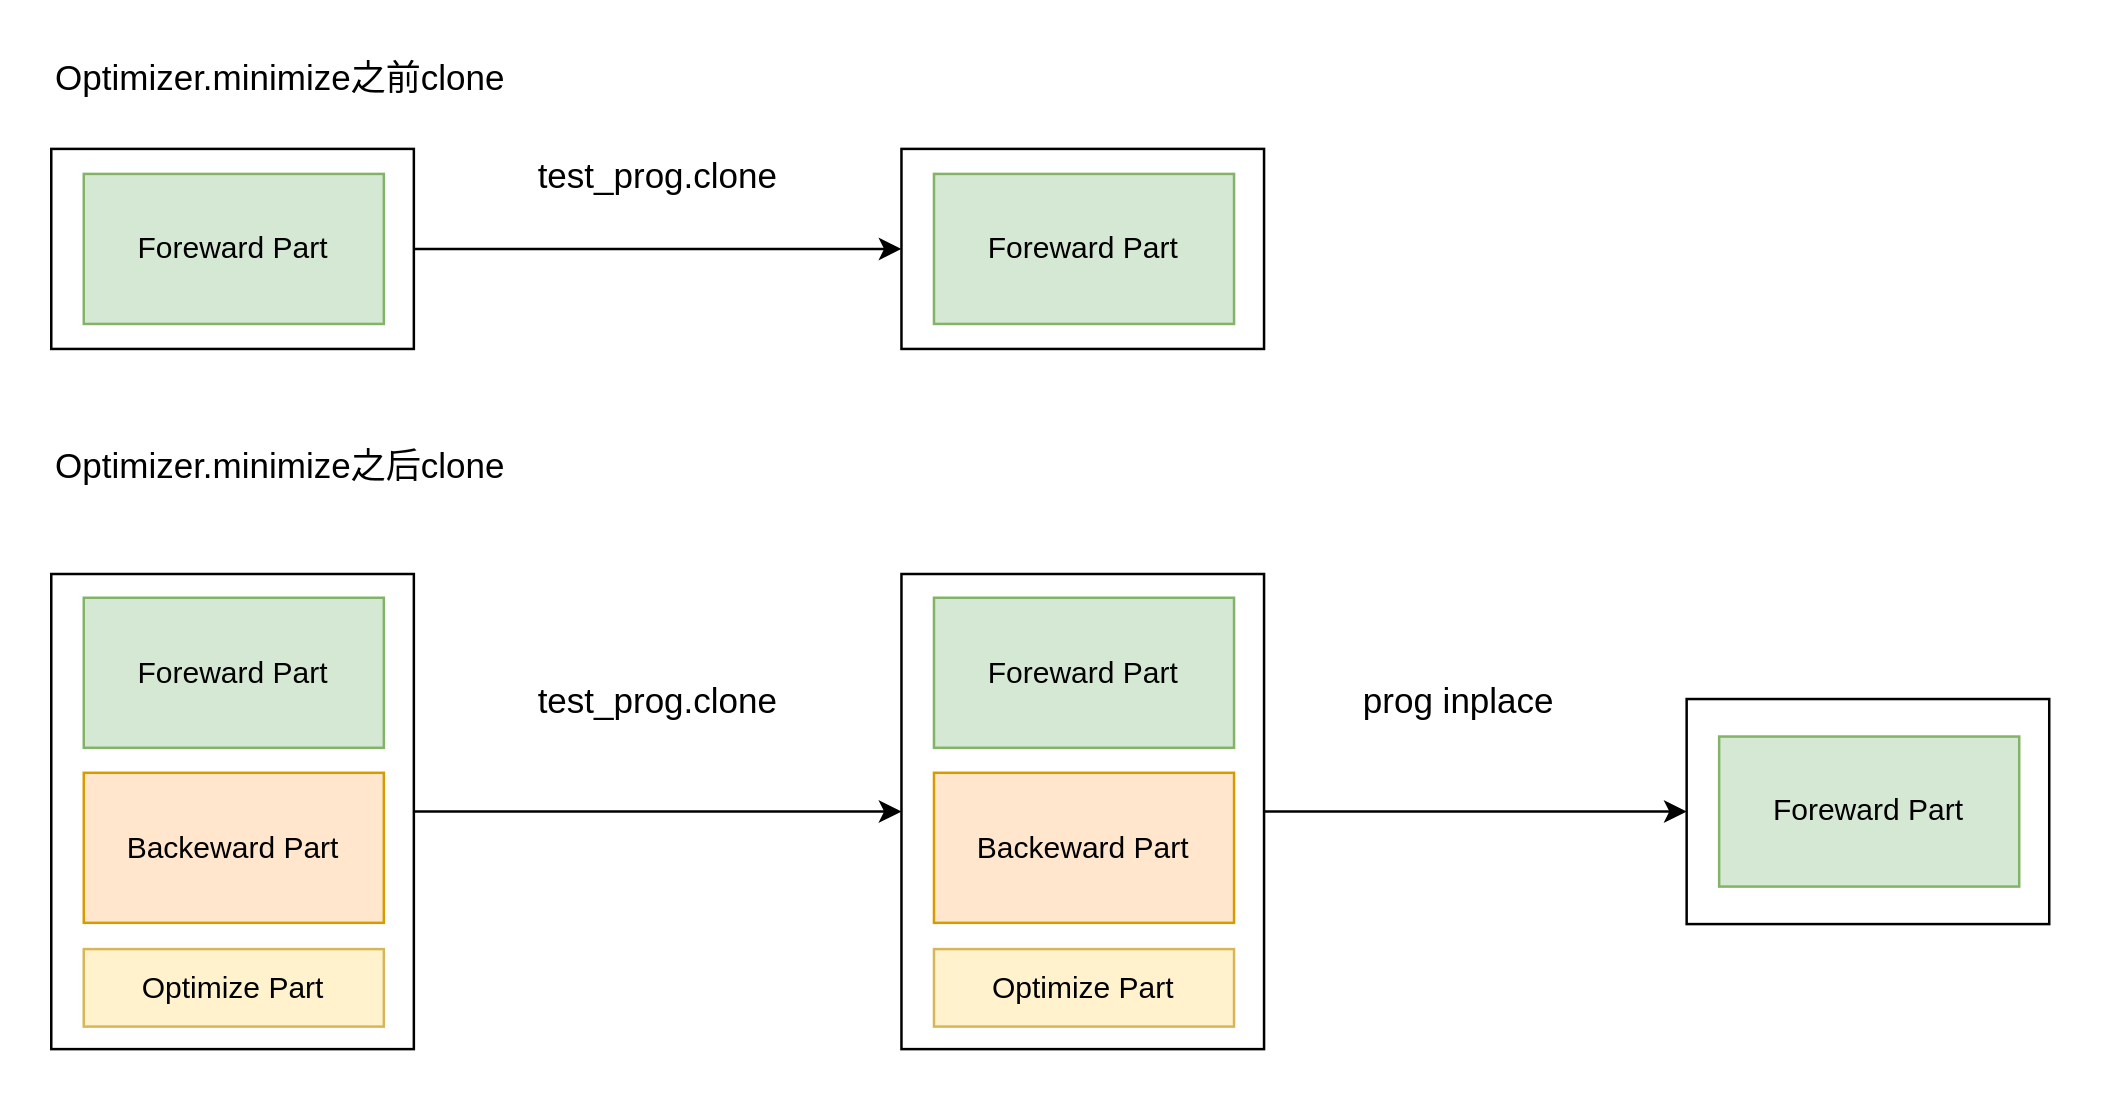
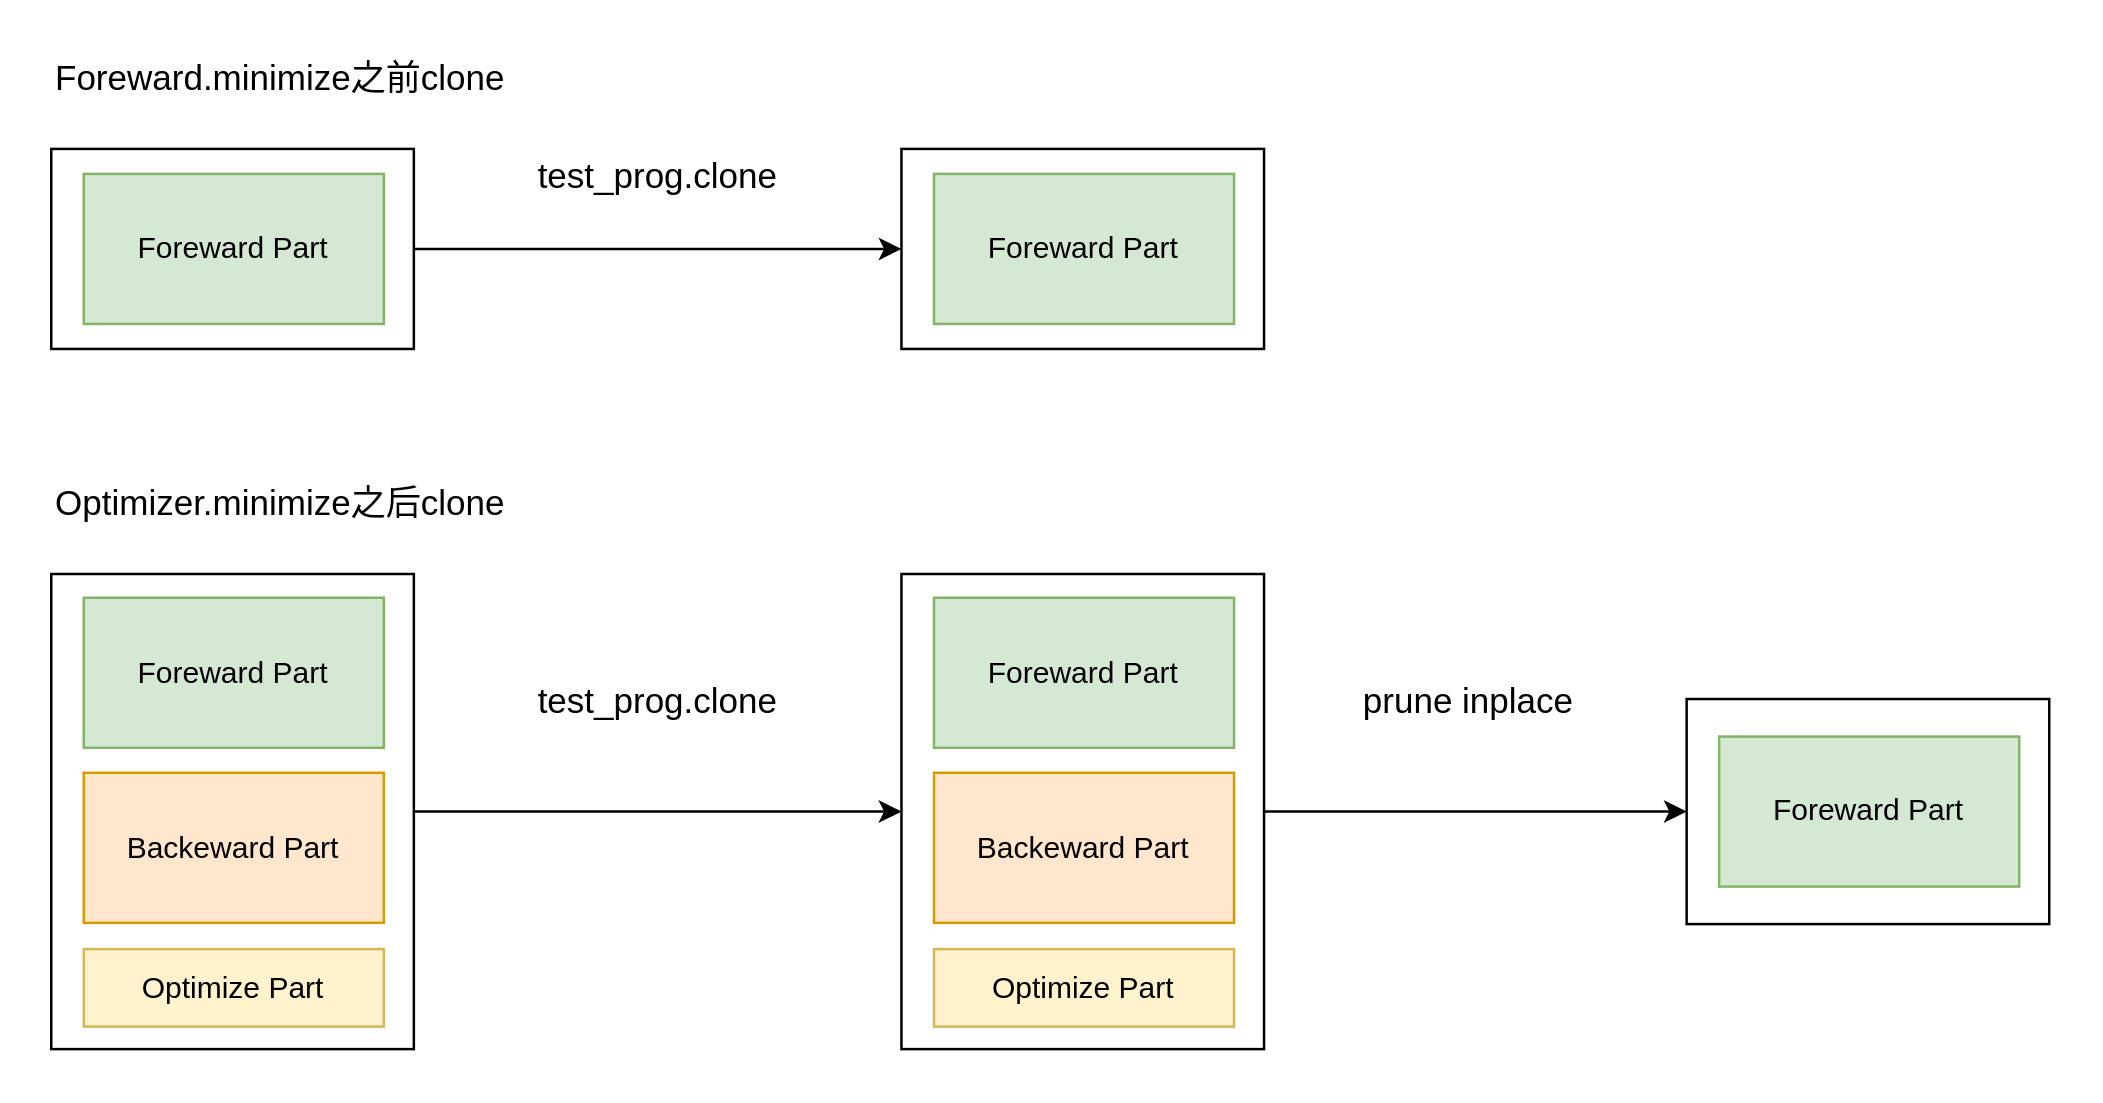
- <mxCell id="2" value="Optimizer.minimize之前clone" style="text;html=1;resizable=0;points=[];autosize=1;align=left;verticalAlign=top;spacingTop=-4;fontSize=14;" vertex="1" parent="1"><mxGeometry x="20" y="20" width="170" height="20" as="geometry" /></mxCell>
+ <mxCell id="2" value="Foreward.minimize之前clone" style="text;html=1;resizable=0;points=[];autosize=1;align=left;verticalAlign=top;spacingTop=-4;fontSize=14;" vertex="1" parent="1"><mxGeometry x="20" y="20" width="170" height="20" as="geometry" /></mxCell>
- <mxCell id="9" value="Optimizer.minimize之后clone" style="text;html=1;resizable=0;points=[];autosize=1;align=left;verticalAlign=top;spacingTop=-4;fontSize=14;" vertex="1" parent="1"><mxGeometry x="20" y="174.5" width="200" height="20" as="geometry" /></mxCell>
+ <mxCell id="9" value="Optimizer.minimize之后clone" style="text;html=1;resizable=0;points=[];autosize=1;align=left;verticalAlign=top;spacingTop=-4;fontSize=14;" vertex="1" parent="1"><mxGeometry x="20" y="189.5" width="200" height="20" as="geometry" /></mxCell>
- <mxCell id="23" value="prog inplace" style="text;html=1;resizable=0;points=[];autosize=1;align=left;verticalAlign=top;spacingTop=-4;fontSize=14;fontColor=#000000;" vertex="1" parent="1"><mxGeometry x="543" y="268.5" width="100" height="20" as="geometry" /></mxCell>
+ <mxCell id="23" value="prune inplace" style="text;html=1;resizable=0;points=[];autosize=1;align=left;verticalAlign=top;spacingTop=-4;fontSize=14;fontColor=#000000;" vertex="1" parent="1"><mxGeometry x="543" y="268.5" width="100" height="20" as="geometry" /></mxCell>
